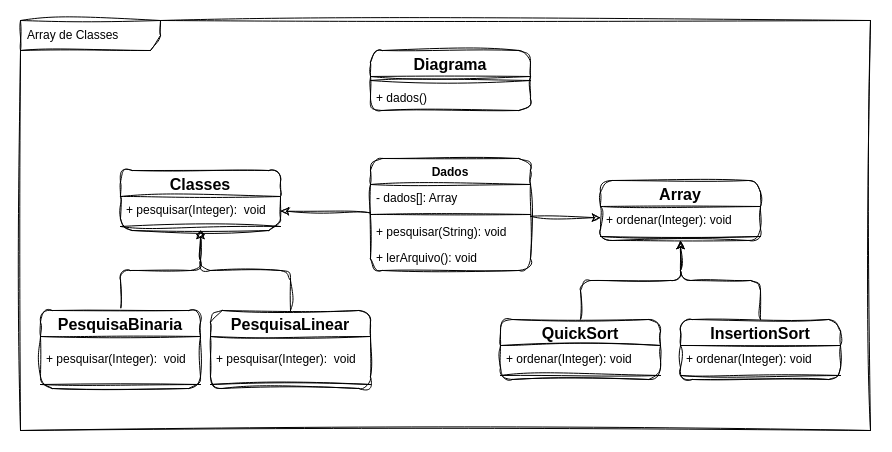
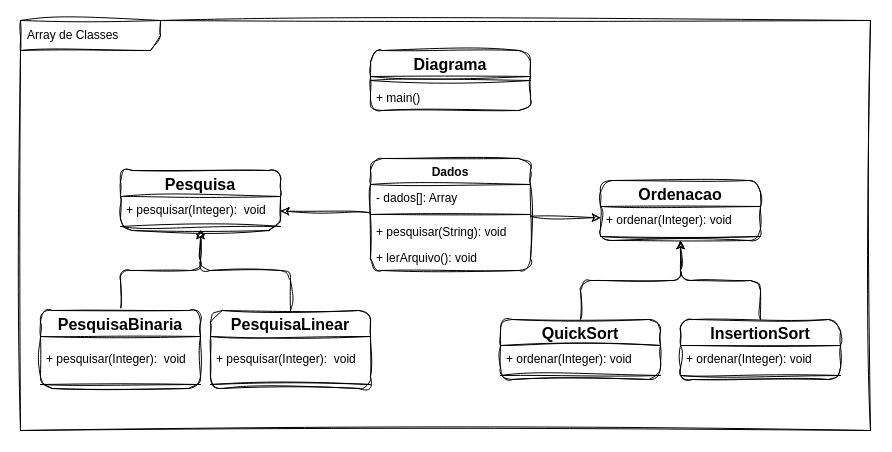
- <mxCell id="5" value="+ dados()" style="text;strokeColor=none;fillColor=none;align=left;verticalAlign=top;spacingLeft=4;spacingRight=4;overflow=hidden;rotatable=0;points=[[0,0.5],[1,0.5]];portConstraint=eastwest;sketch=1;hachureGap=4;jiggle=2;curveFitting=1;fontFamily=Helvetica;fontSize=12;" vertex="1" parent="3"><mxGeometry y="34" width="160" height="26" as="geometry" /></mxCell>
+ <mxCell id="5" value="+ main()" style="text;strokeColor=none;fillColor=none;align=left;verticalAlign=top;spacingLeft=4;spacingRight=4;overflow=hidden;rotatable=0;points=[[0,0.5],[1,0.5]];portConstraint=eastwest;sketch=1;hachureGap=4;jiggle=2;curveFitting=1;fontFamily=Helvetica;fontSize=12;" vertex="1" parent="3"><mxGeometry y="34" width="160" height="26" as="geometry" /></mxCell>
- <mxCell id="13" value="Classes" style="swimlane;fontStyle=1;align=center;verticalAlign=middle;childLayout=stackLayout;horizontal=1;startSize=26;horizontalStack=0;resizeParent=1;resizeParentMax=0;resizeLast=0;collapsible=1;marginBottom=0;hachureGap=4;fontFamily=Helvetica;fontSize=16;rounded=1;sketch=1;curveFitting=1;jiggle=2;" vertex="1" parent="1"><mxGeometry x="120" y="170" width="160" height="60" as="geometry"><mxRectangle x="630" y="550" width="90" height="30" as="alternateBounds" /></mxGeometry></mxCell>
+ <mxCell id="13" value="Pesquisa" style="swimlane;fontStyle=1;align=center;verticalAlign=middle;childLayout=stackLayout;horizontal=1;startSize=26;horizontalStack=0;resizeParent=1;resizeParentMax=0;resizeLast=0;collapsible=1;marginBottom=0;hachureGap=4;fontFamily=Helvetica;fontSize=16;rounded=1;sketch=1;curveFitting=1;jiggle=2;" vertex="1" parent="1"><mxGeometry x="120" y="170" width="160" height="60" as="geometry"><mxRectangle x="630" y="550" width="90" height="30" as="alternateBounds" /></mxGeometry></mxCell>
- <mxCell id="10" value="Array" style="swimlane;fontStyle=1;align=center;verticalAlign=middle;childLayout=stackLayout;horizontal=1;startSize=26;horizontalStack=0;resizeParent=1;resizeParentMax=0;resizeLast=0;collapsible=1;marginBottom=0;hachureGap=4;fontFamily=Helvetica;fontSize=16;rounded=1;sketch=1;curveFitting=1;jiggle=2;" vertex="1" parent="1"><mxGeometry x="600" y="180" width="160" height="60" as="geometry"><mxRectangle x="630" y="550" width="90" height="30" as="alternateBounds" /></mxGeometry></mxCell>
+ <mxCell id="10" value="Ordenacao" style="swimlane;fontStyle=1;align=center;verticalAlign=middle;childLayout=stackLayout;horizontal=1;startSize=26;horizontalStack=0;resizeParent=1;resizeParentMax=0;resizeLast=0;collapsible=1;marginBottom=0;hachureGap=4;fontFamily=Helvetica;fontSize=16;rounded=1;sketch=1;curveFitting=1;jiggle=2;" vertex="1" parent="1"><mxGeometry x="600" y="180" width="160" height="60" as="geometry"><mxRectangle x="630" y="550" width="90" height="30" as="alternateBounds" /></mxGeometry></mxCell>
